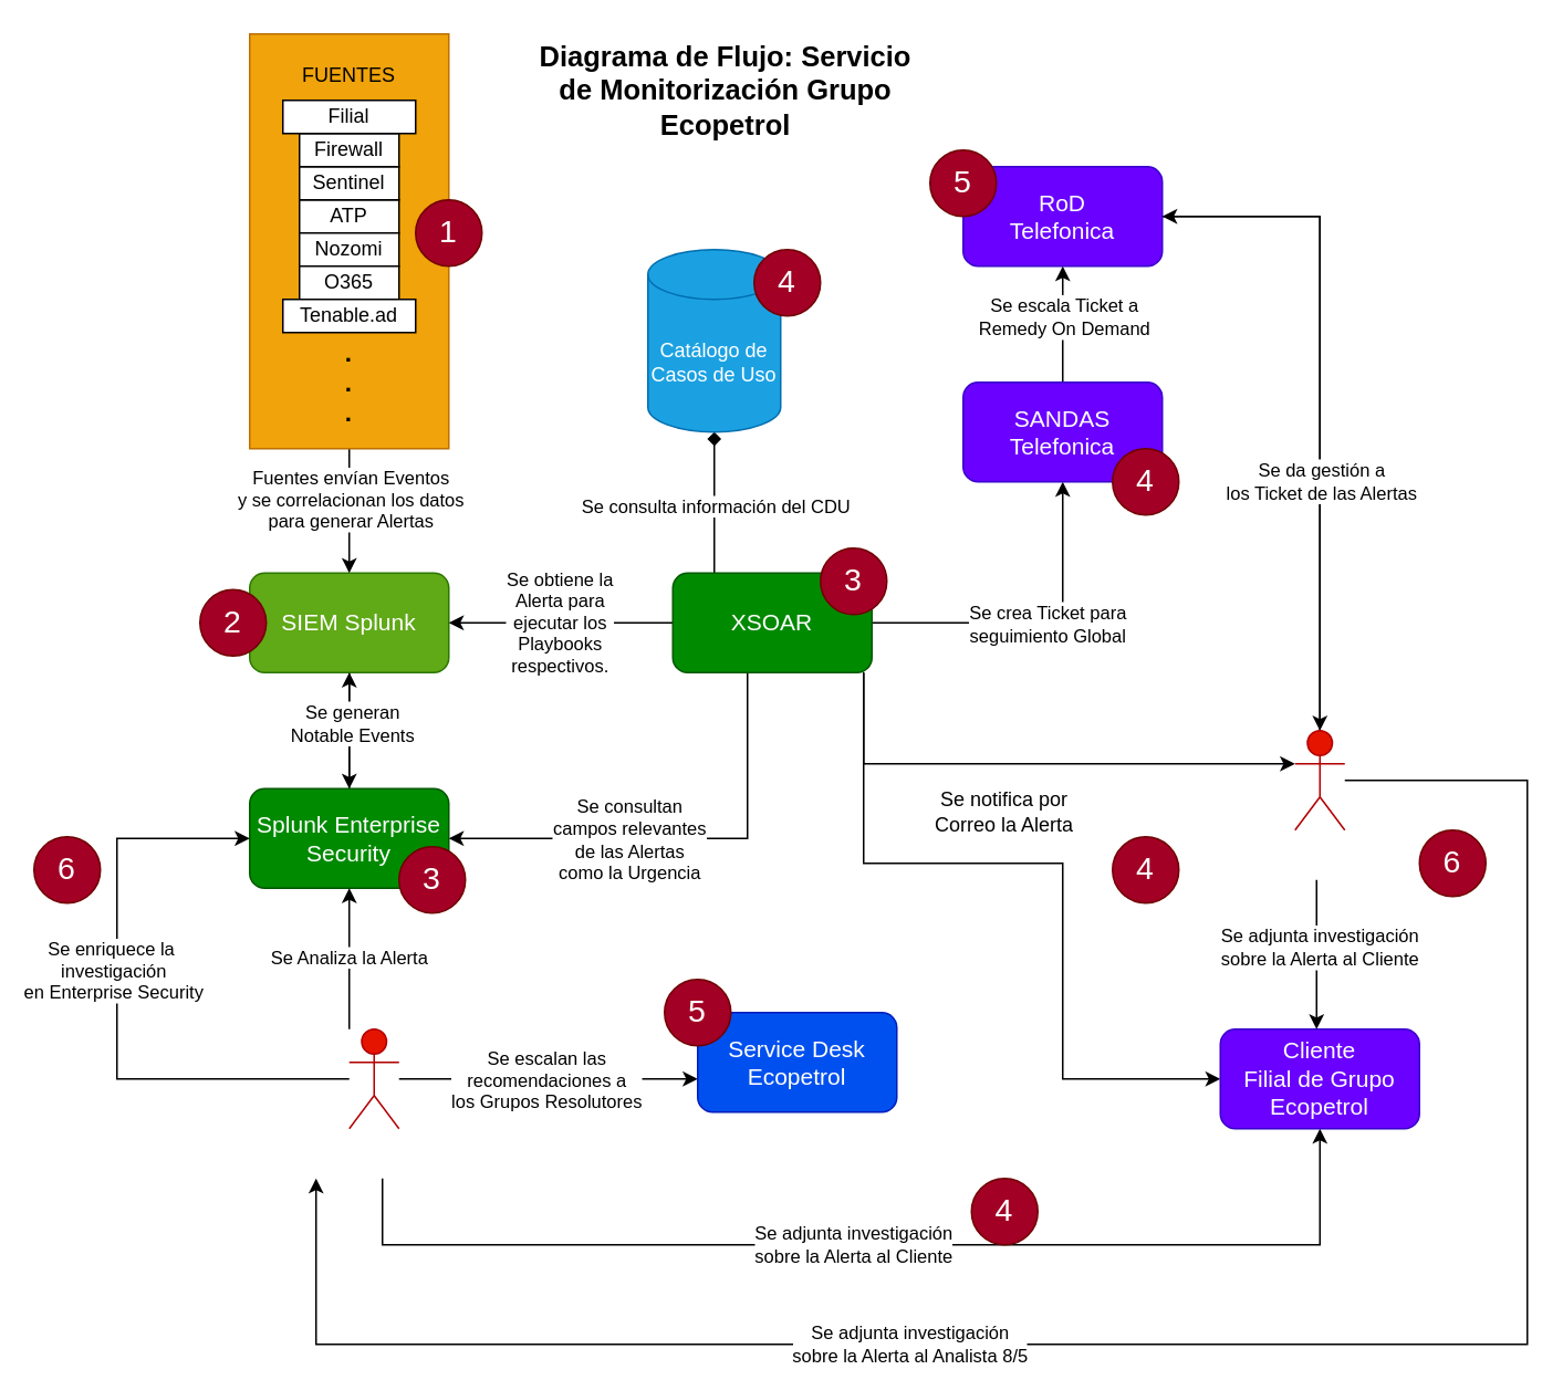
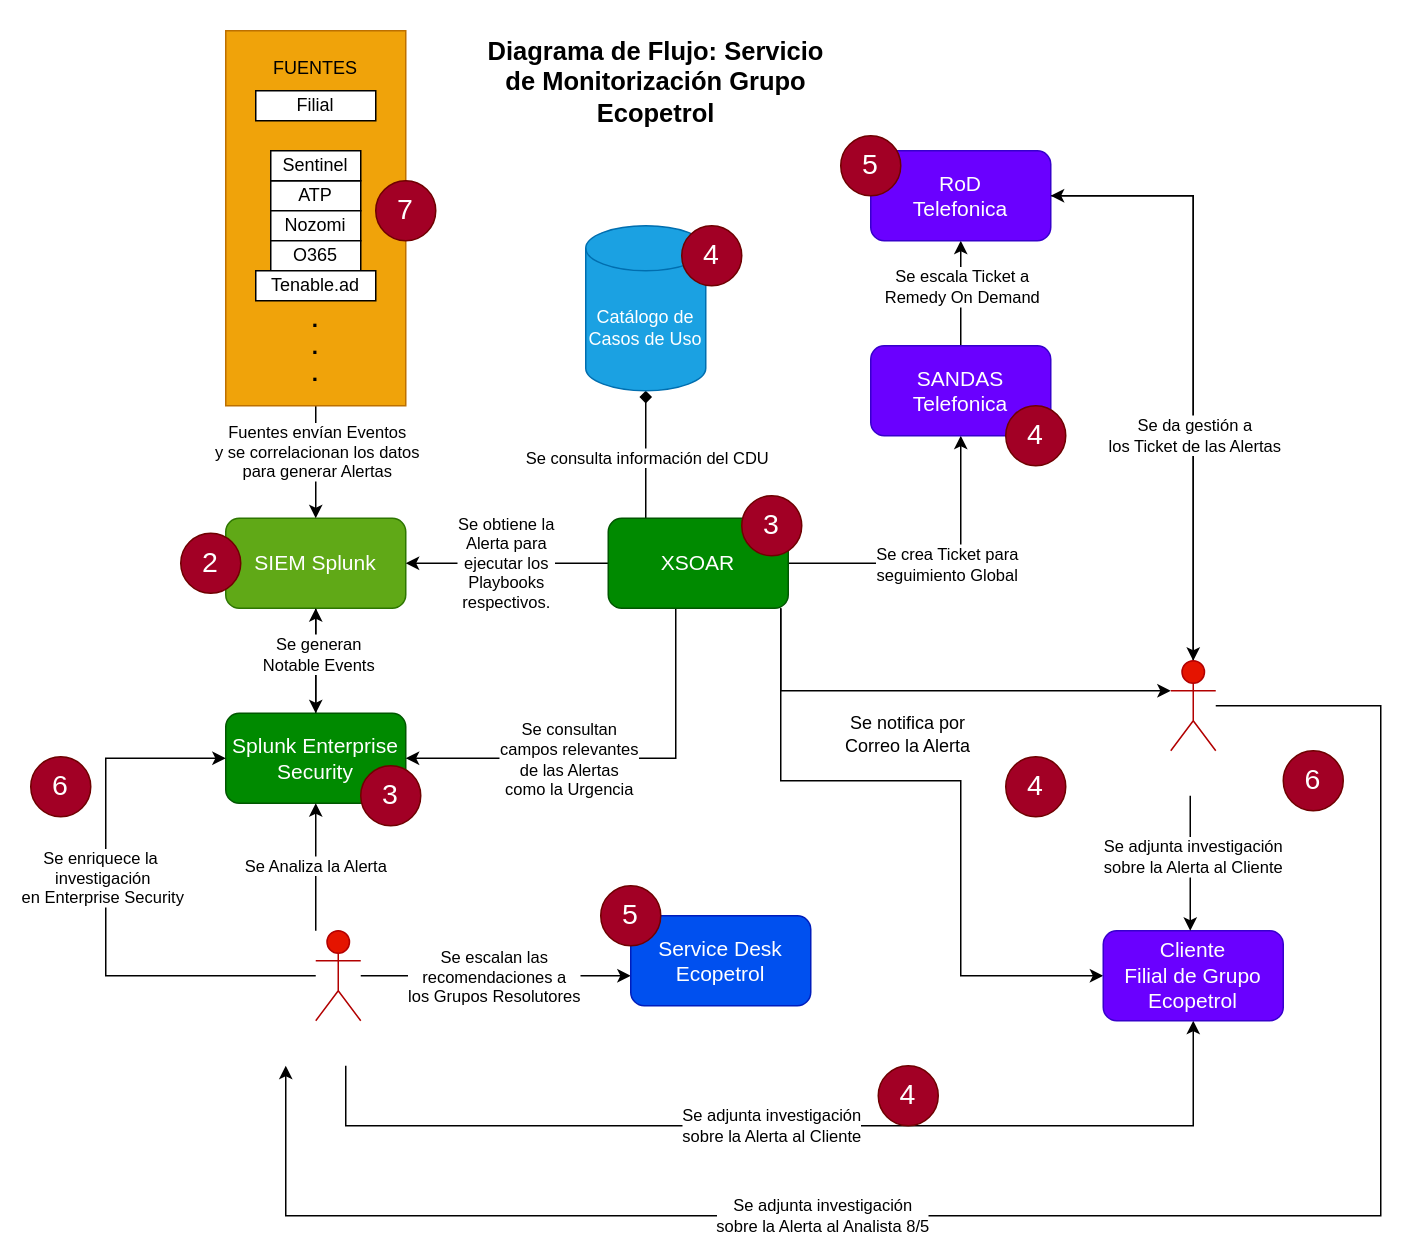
- <mxCell id="23" value="&lt;div&gt;Firewall&lt;/div&gt;" style="rounded=0;whiteSpace=wrap;html=1;" vertex="1" parent="1"><mxGeometry x="180" y="80" width="60" height="20" as="geometry" /></mxCell>
- <mxCell id="54" value="1" style="ellipse;whiteSpace=wrap;html=1;aspect=fixed;fillColor=#a20025;fontColor=#ffffff;strokeColor=#6F0000;fontSize=19;" vertex="1" parent="1"><mxGeometry x="250" y="120" width="40" height="40" as="geometry" /></mxCell>
+ <mxCell id="54" value="7" style="ellipse;whiteSpace=wrap;html=1;aspect=fixed;fillColor=#a20025;fontColor=#ffffff;strokeColor=#6F0000;fontSize=19;" vertex="1" parent="1"><mxGeometry x="250" y="120" width="40" height="40" as="geometry" /></mxCell>
